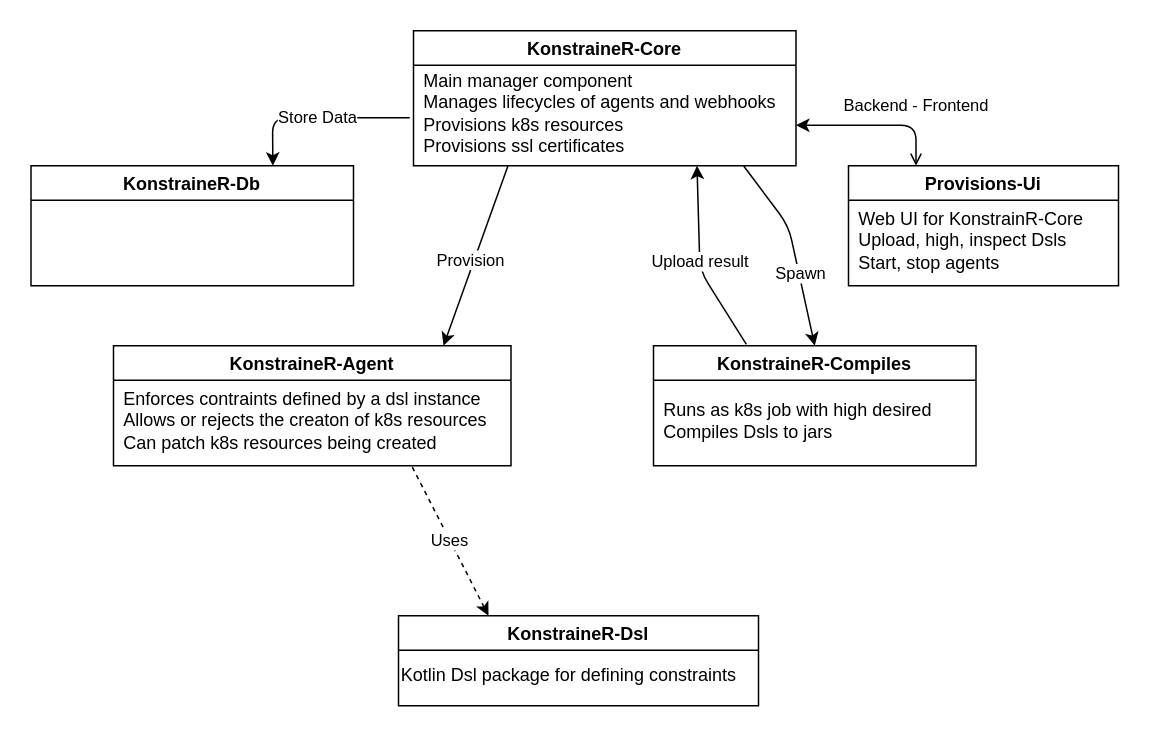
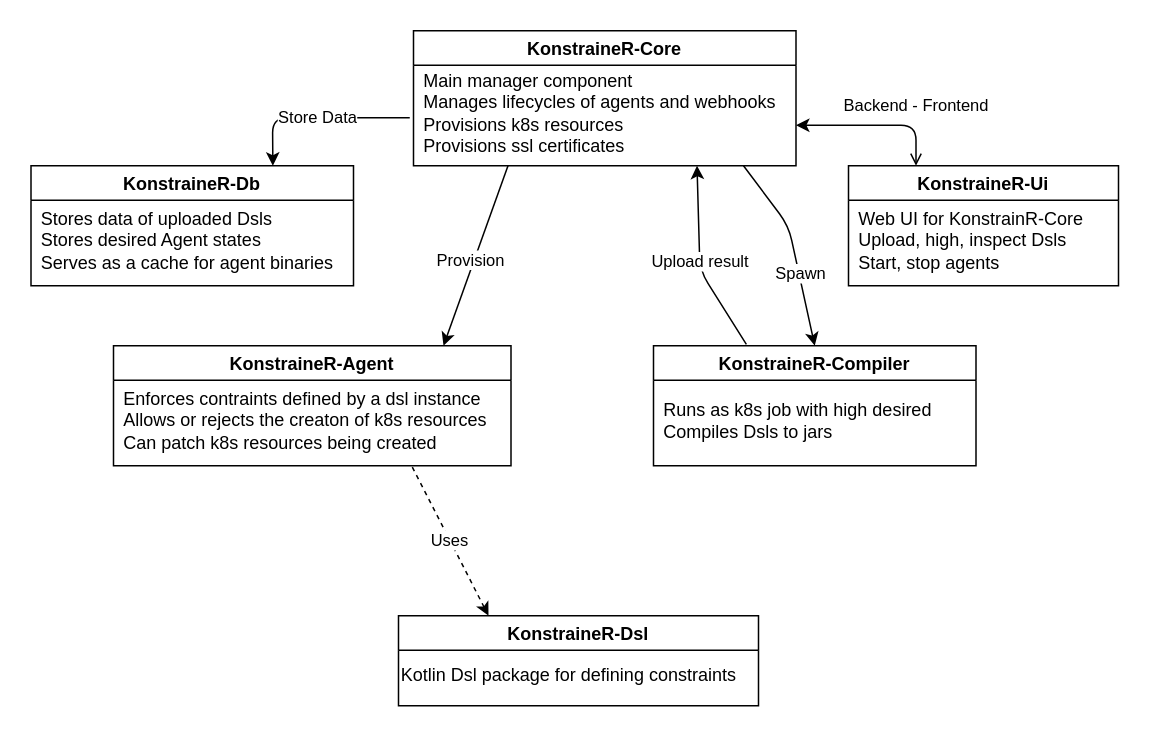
- <mxCell id="4" value="Provisions-Ui" style="swimlane;" parent="1" vertex="1"><mxGeometry x="565" y="110" width="180" height="80" as="geometry" /></mxCell>
+ <mxCell id="4" value="KonstraineR-Ui" style="swimlane;" parent="1" vertex="1"><mxGeometry x="565" y="110" width="180" height="80" as="geometry" /></mxCell>
+ <mxCell id="7" value="Stores data of uploaded Dsls&lt;br&gt;Stores desired Agent states&lt;br&gt;Serves as a cache for agent binaries" style="text;html=1;align=left;verticalAlign=middle;resizable=0;points=[];autosize=1;strokeColor=none;fillColor=none;" parent="6" vertex="1"><mxGeometry x="5" y="25" width="210" height="50" as="geometry" /></mxCell>
- <mxCell id="8" value="KonstraineR-Compiles" style="swimlane;" parent="1" vertex="1"><mxGeometry x="435" y="230" width="215" height="80" as="geometry" /></mxCell>
+ <mxCell id="8" value="KonstraineR-Compiler" style="swimlane;" parent="1" vertex="1"><mxGeometry x="435" y="230" width="215" height="80" as="geometry" /></mxCell>
